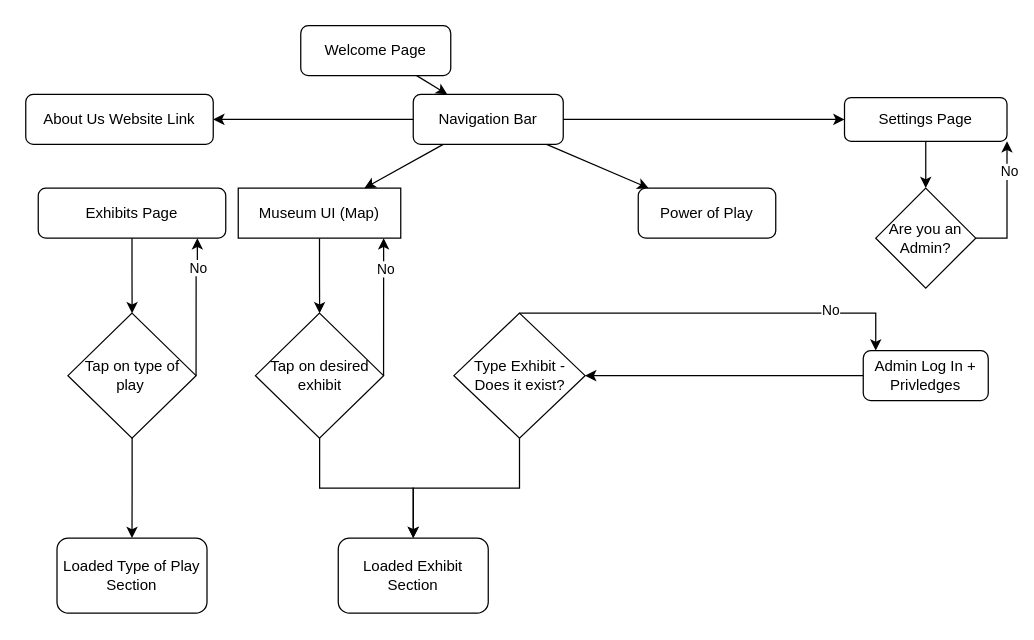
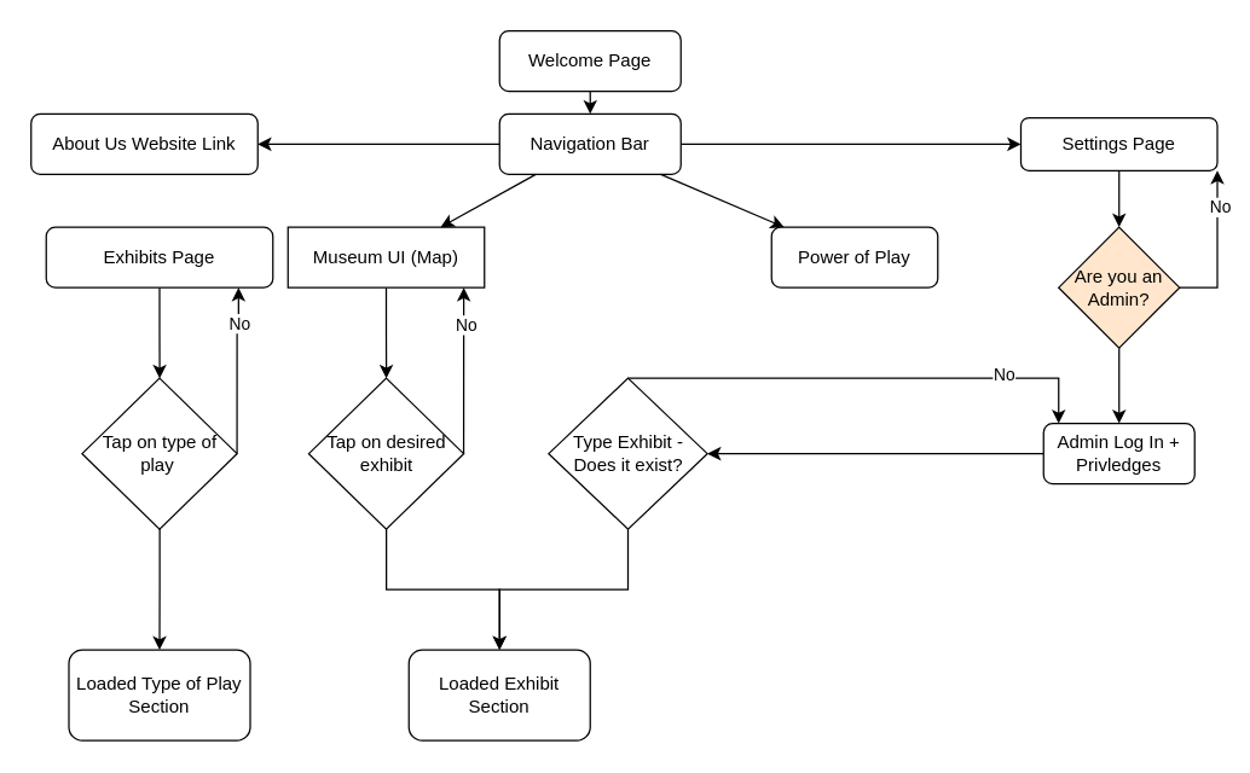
- <mxCell id="24" value="Welcome Page" style="rounded=1;whiteSpace=wrap;html=1;fontSize=12;glass=0;strokeWidth=1;shadow=0;" vertex="1" parent="1"><mxGeometry x="240" y="20" width="120" height="40" as="geometry" /></mxCell>
+ <mxCell id="24" value="Welcome Page" style="rounded=1;whiteSpace=wrap;html=1;fontSize=12;glass=0;strokeWidth=1;shadow=0;" vertex="1" parent="1"><mxGeometry x="330" y="20" width="120" height="40" as="geometry" /></mxCell>
- <mxCell id="16" value="Are you an Admin?" style="rhombus;whiteSpace=wrap;html=1;" parent="1" vertex="1"><mxGeometry x="700" y="150" width="80" height="80" as="geometry" /></mxCell>
+ <mxCell id="16" value="Are you an Admin?" style="rhombus;whiteSpace=wrap;html=1;fillColor=#ffe6cc;" parent="1" vertex="1"><mxGeometry x="700" y="150" width="80" height="80" as="geometry" /></mxCell>
+ <mxCell id="15" value="" style="edgeStyle=orthogonalEdgeStyle;rounded=0;orthogonalLoop=1;jettySize=auto;html=1;" parent="1" source="16" target="18" edge="1"><mxGeometry relative="1" as="geometry" /></mxCell>
